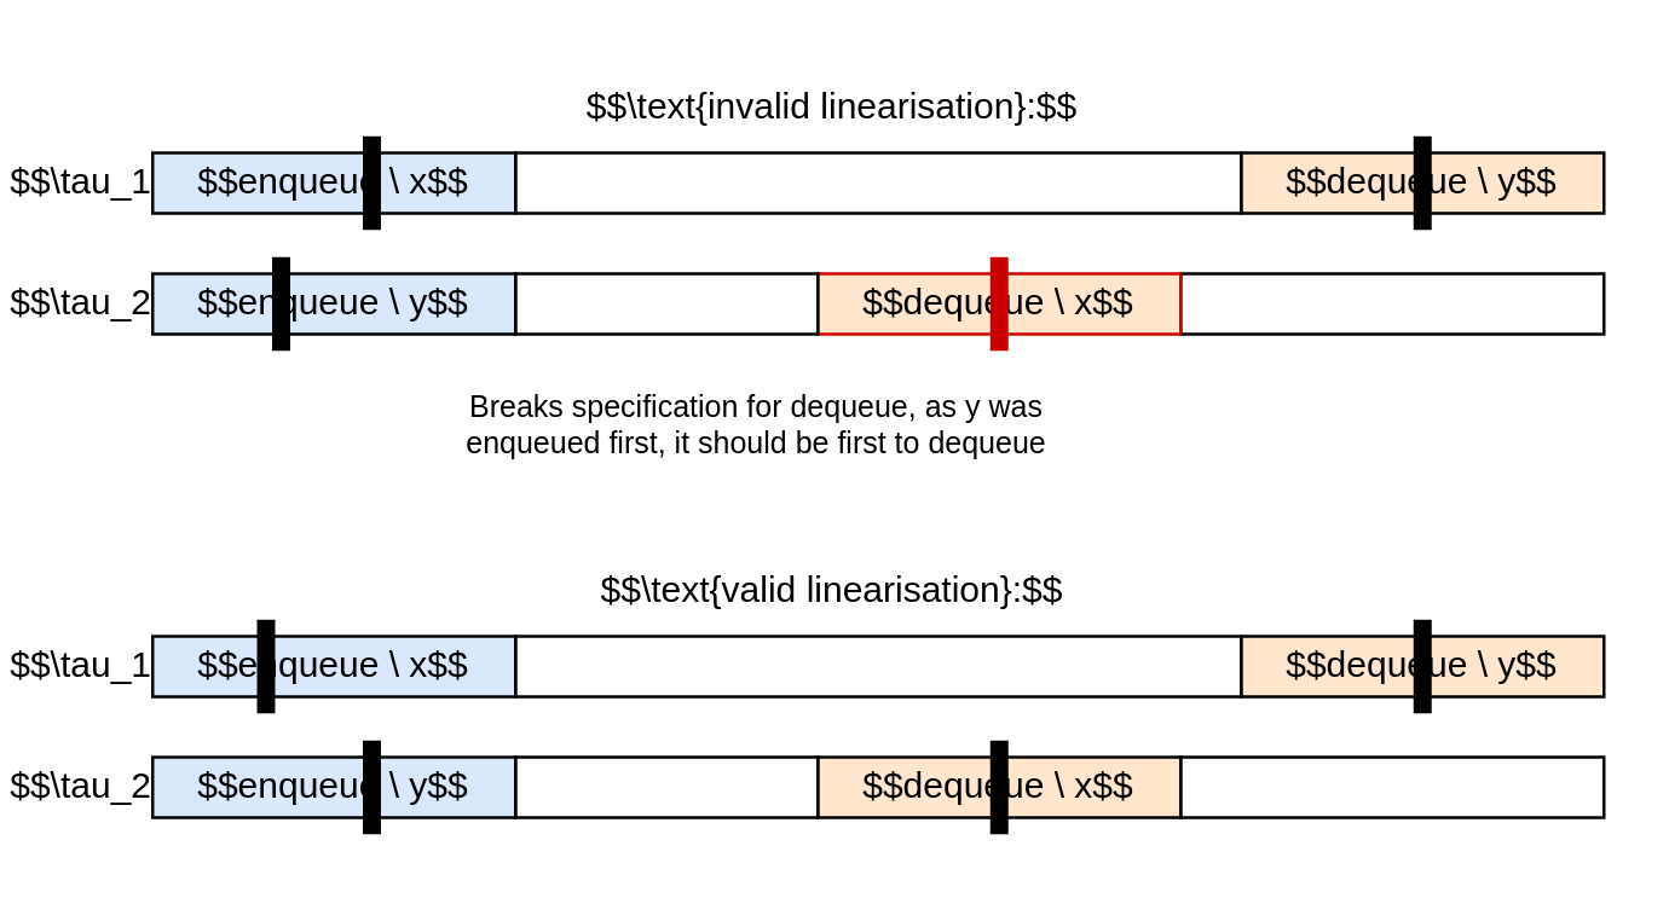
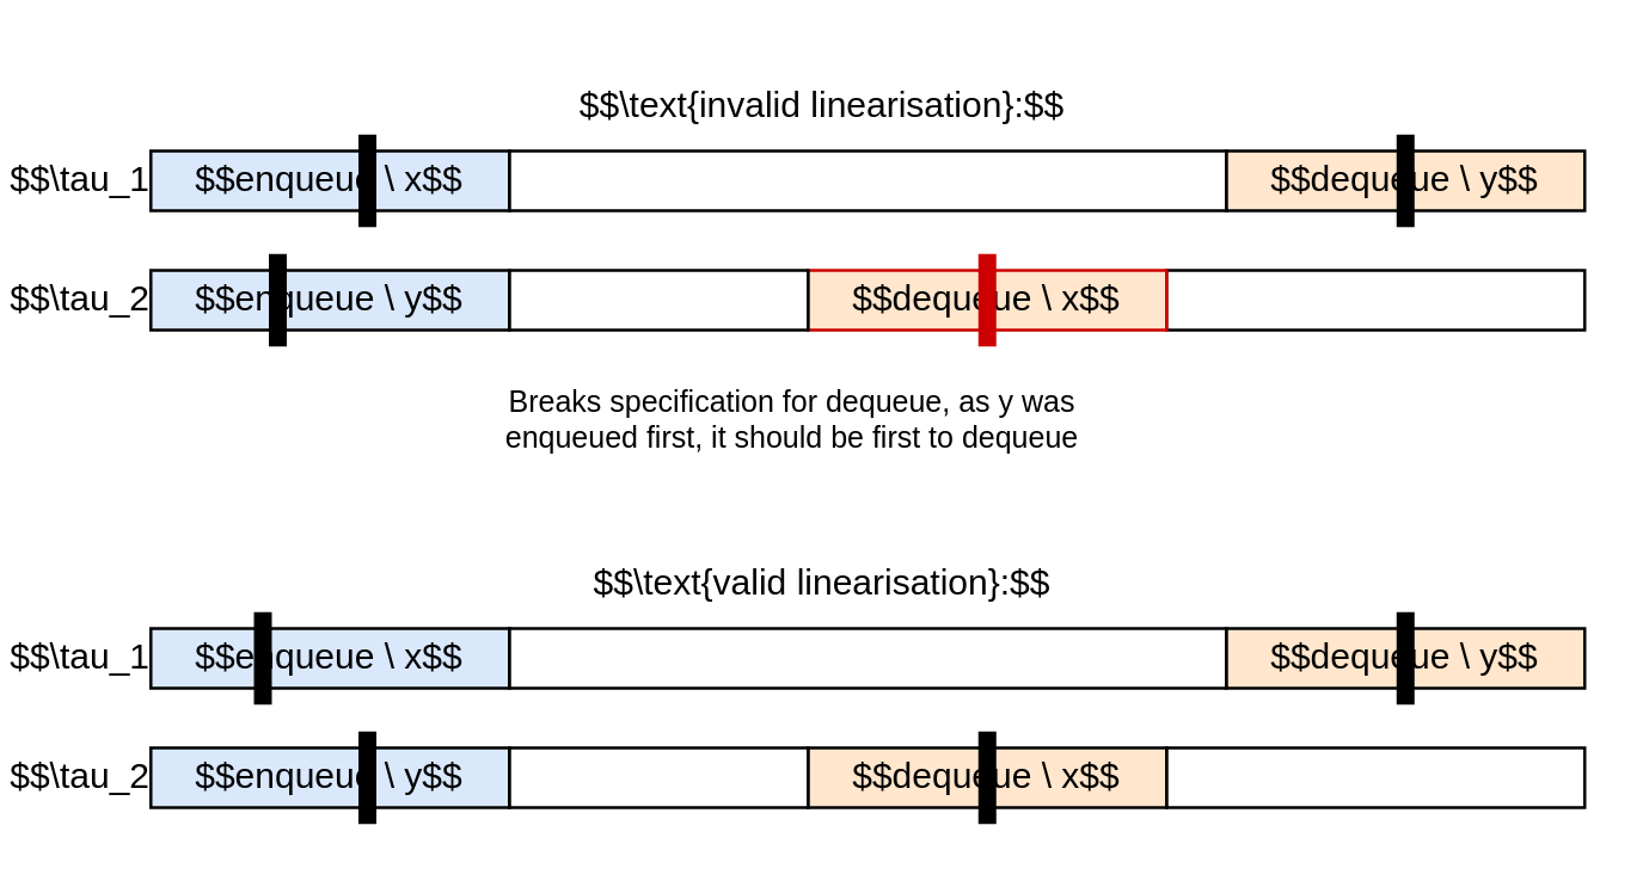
- <mxCell id="16" value="Breaks specification for dequeue, as y was enqueued first, it should be first to dequeue" style="text;html=1;strokeColor=none;fillColor=none;align=center;verticalAlign=middle;whiteSpace=wrap;rounded=0;fontSize=10;" vertex="1" parent="1"><mxGeometry x="145" y="125" width="210" height="30" as="geometry" /></mxCell>
+ <mxCell id="16" value="Breaks specification for dequeue, as y was enqueued first, it should be first to dequeue" style="text;html=1;strokeColor=none;fillColor=none;align=center;verticalAlign=middle;whiteSpace=wrap;rounded=0;fontSize=10;" vertex="1" parent="1"><mxGeometry x="160" y="125" width="210" height="30" as="geometry" /></mxCell>
